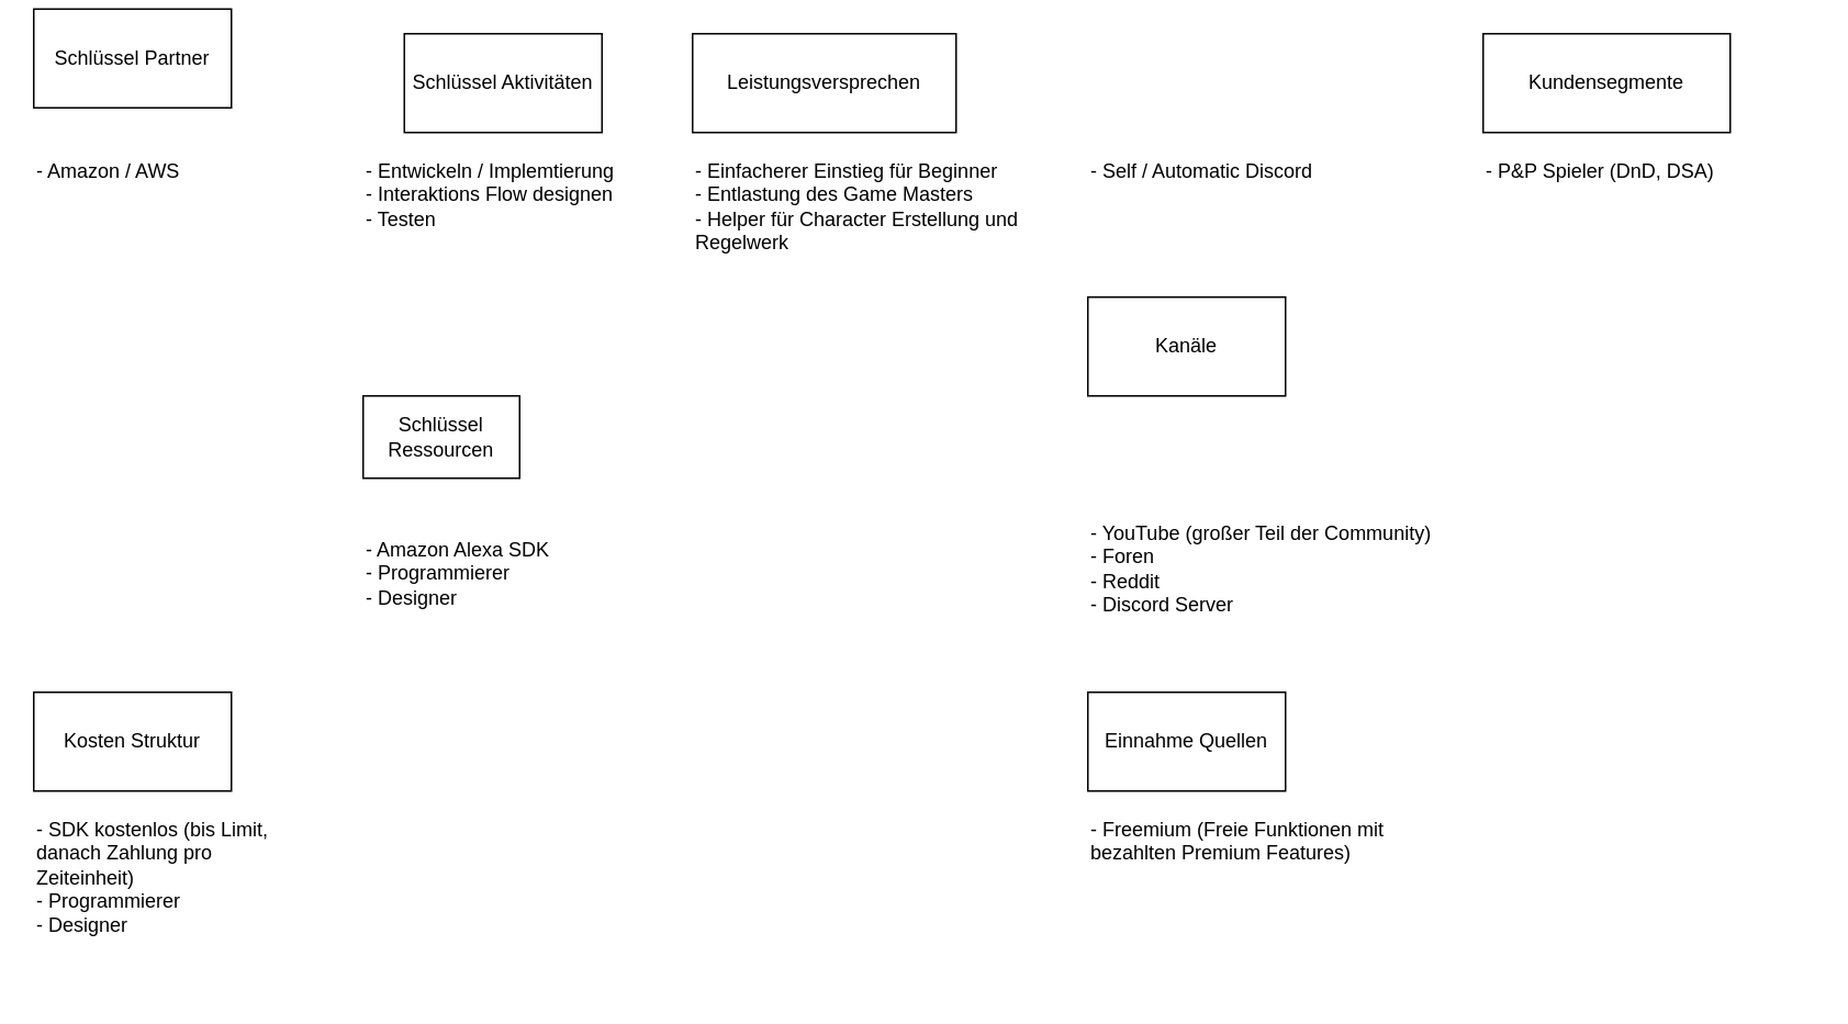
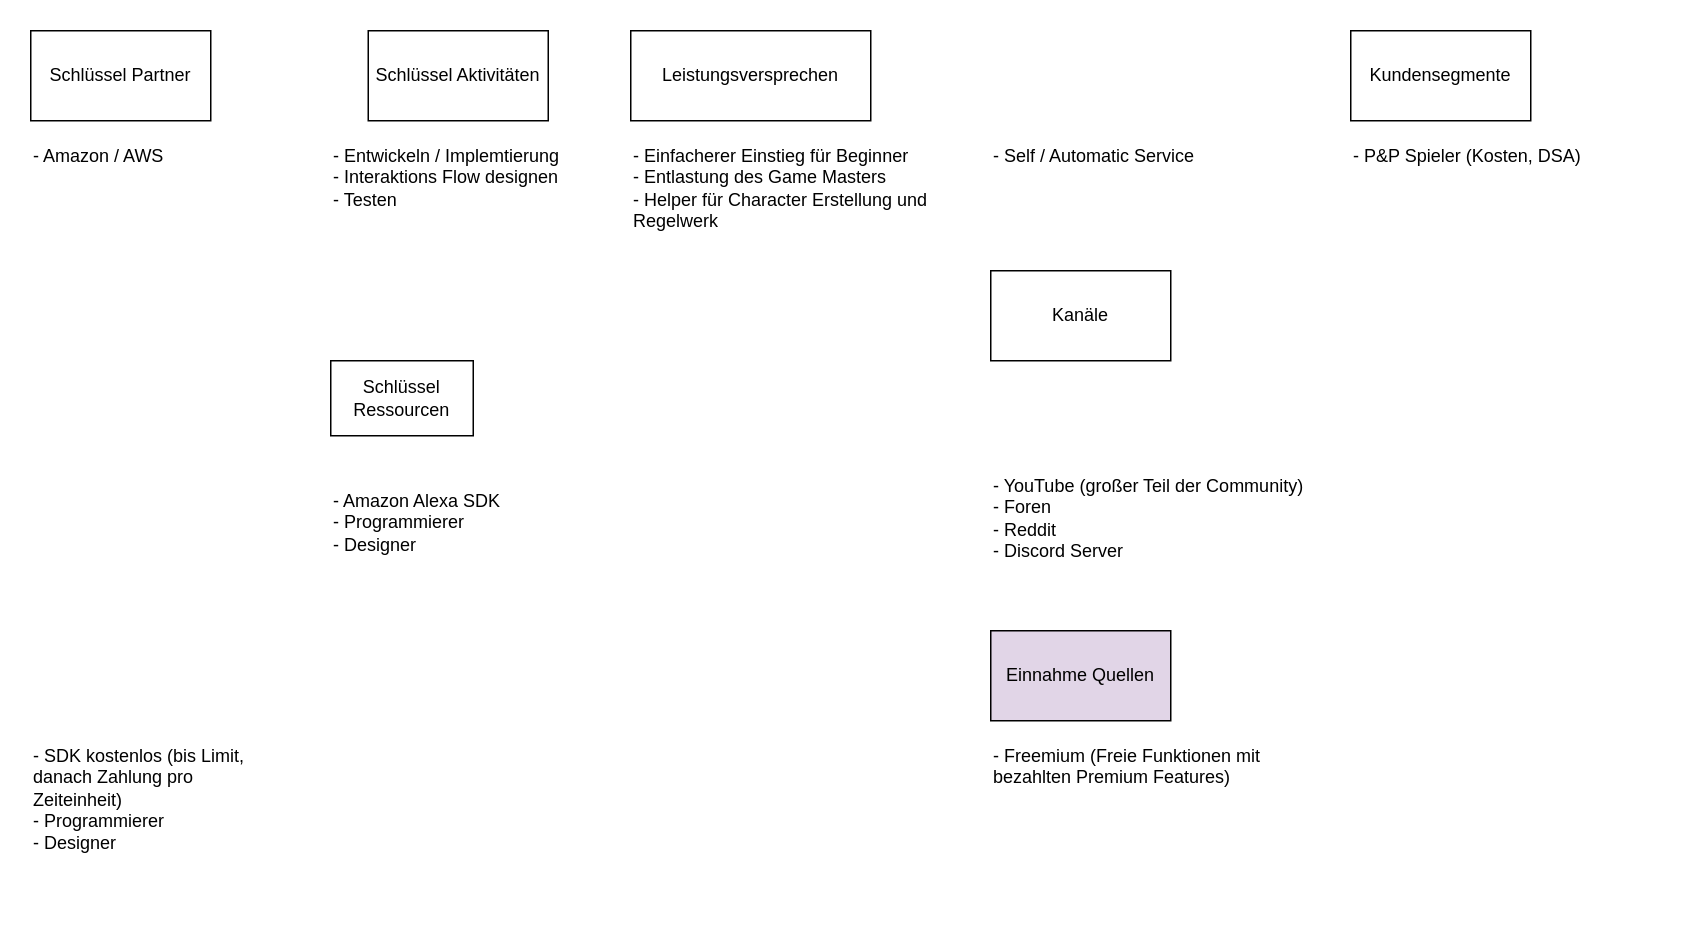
- <mxCell id="2" value="Schlüssel Partner" style="rounded=0;whiteSpace=wrap;html=1;" vertex="1" parent="1"><mxGeometry x="20" y="5" width="120" height="60" as="geometry" /></mxCell>
+ <mxCell id="2" value="Schlüssel Partner" style="rounded=0;whiteSpace=wrap;html=1;" vertex="1" parent="1"><mxGeometry x="20" y="20" width="120" height="60" as="geometry" /></mxCell>
- <mxCell id="9" value="Kundensegmente" style="rounded=0;whiteSpace=wrap;html=1;" vertex="1" parent="1"><mxGeometry x="900" y="20" width="150" height="60" as="geometry" /></mxCell>
+ <mxCell id="9" value="Kundensegmente" style="rounded=0;whiteSpace=wrap;html=1;" vertex="1" parent="1"><mxGeometry x="900" y="20" width="120" height="60" as="geometry" /></mxCell>
- <mxCell id="15" value="- Self / Automatic Discord" style="text;html=1;strokeColor=none;fillColor=none;align=left;verticalAlign=top;whiteSpace=wrap;rounded=0;" vertex="1" parent="1"><mxGeometry x="660" y="90" width="200" height="70" as="geometry" /></mxCell>
+ <mxCell id="15" value="- Self / Automatic Service" style="text;html=1;strokeColor=none;fillColor=none;align=left;verticalAlign=top;whiteSpace=wrap;rounded=0;" vertex="1" parent="1"><mxGeometry x="660" y="90" width="200" height="70" as="geometry" /></mxCell>
- <mxCell id="18" value="- P&amp;amp;P Spieler (DnD, DSA)" style="text;html=1;strokeColor=none;fillColor=none;align=left;verticalAlign=top;whiteSpace=wrap;rounded=0;" vertex="1" parent="1"><mxGeometry x="900" y="90" width="200" height="70" as="geometry" /></mxCell>
+ <mxCell id="18" value="- P&amp;amp;P Spieler (Kosten, DSA)" style="text;html=1;strokeColor=none;fillColor=none;align=left;verticalAlign=top;whiteSpace=wrap;rounded=0;" vertex="1" parent="1"><mxGeometry x="900" y="90" width="200" height="70" as="geometry" /></mxCell>
- <mxCell id="5" value="Kosten Struktur" style="rounded=0;whiteSpace=wrap;html=1;" vertex="1" parent="1"><mxGeometry x="20" y="420" width="120" height="60" as="geometry" /></mxCell>
- <mxCell id="8" value="Einnahme Quellen" style="rounded=0;whiteSpace=wrap;html=1;" vertex="1" parent="1"><mxGeometry x="660" y="420" width="120" height="60" as="geometry" /></mxCell>
+ <mxCell id="8" value="Einnahme Quellen" style="rounded=0;whiteSpace=wrap;html=1;fillColor=#e1d5e7;" vertex="1" parent="1"><mxGeometry x="660" y="420" width="120" height="60" as="geometry" /></mxCell>
